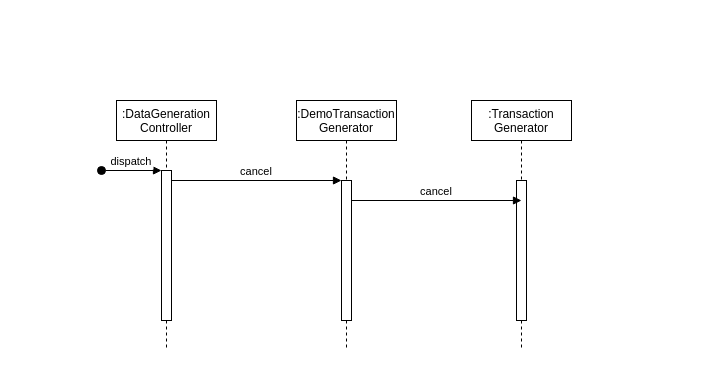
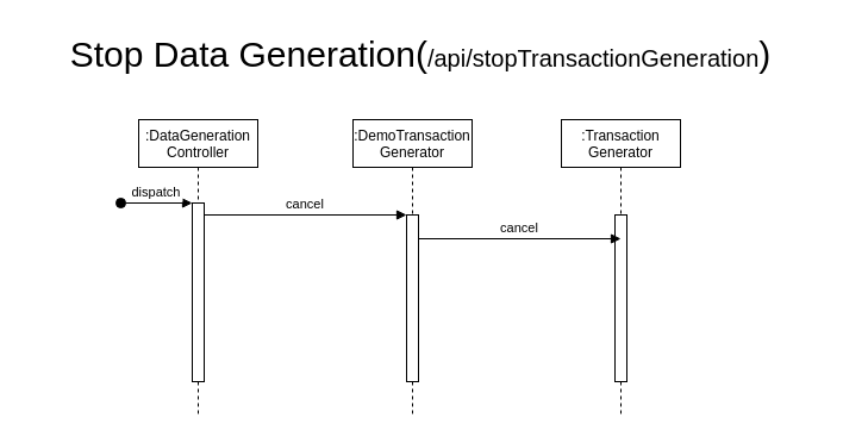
+ <mxCell id="8" value="&lt;font style=&quot;font-size: 30px&quot;&gt;Stop Data Generation(&lt;/font&gt;&lt;font style=&quot;font-size: 20px&quot;&gt;/api/stopTransactionGeneration&lt;/font&gt;&lt;font style=&quot;font-size: 30px&quot;&gt;)&lt;/font&gt;" style="text;html=1;strokeColor=none;fillColor=none;align=center;verticalAlign=middle;whiteSpace=wrap;rounded=0;" vertex="1" parent="1"><mxGeometry x="20" y="20" width="666" height="50" as="geometry" /></mxCell>
